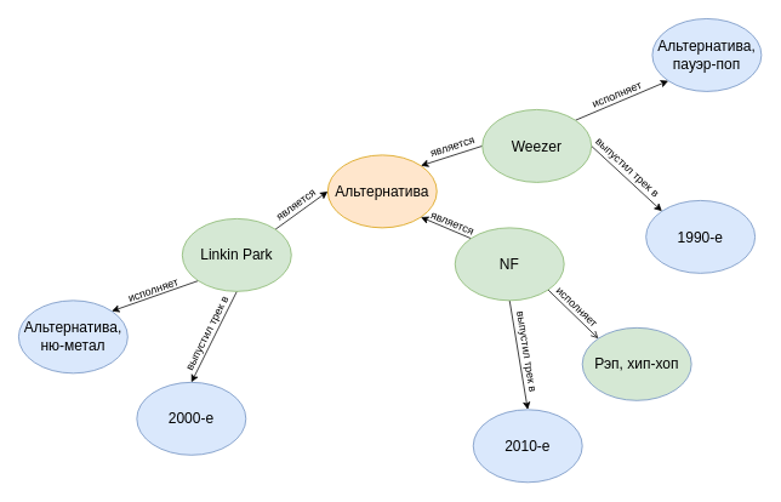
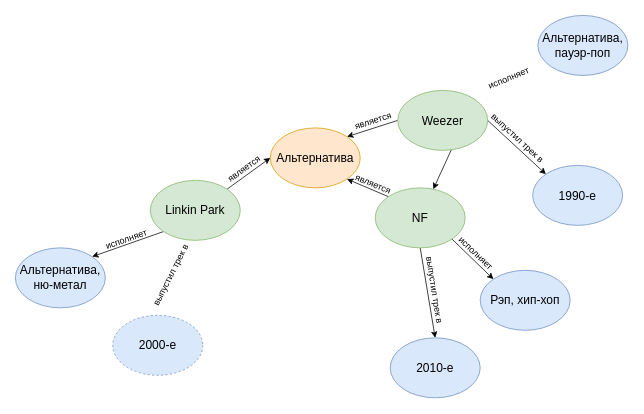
- <mxCell id="11" style="rounded=0;orthogonalLoop=1;jettySize=auto;html=1;exitX=1;exitY=0;exitDx=0;exitDy=0;entryX=0;entryY=1;entryDx=0;entryDy=0;" parent="1" source="14" target="17" edge="1"><mxGeometry relative="1" as="geometry" /></mxCell>
+ <mxCell id="11" style="rounded=0;orthogonalLoop=1;jettySize=auto;html=1;exitX=1;exitY=0;exitDx=0;exitDy=0;" parent="1" source="14" target="10" edge="1"><mxGeometry relative="1" as="geometry" /></mxCell>
- <mxCell id="4" style="rounded=0;orthogonalLoop=1;jettySize=auto;html=1;exitX=0.5;exitY=1;exitDx=0;exitDy=0;entryX=0.5;entryY=0;entryDx=0;entryDy=0;" parent="1" source="6" target="18" edge="1"><mxGeometry relative="1" as="geometry" /></mxCell>
- <mxCell id="7" style="rounded=0;orthogonalLoop=1;jettySize=auto;html=1;exitX=1;exitY=1;exitDx=0;exitDy=0;entryX=0;entryY=0;entryDx=0;entryDy=0;endArrow=open;" parent="1" source="10" target="16" edge="1"><mxGeometry relative="1" as="geometry" /></mxCell>
+ <mxCell id="7" style="rounded=0;orthogonalLoop=1;jettySize=auto;html=1;exitX=1;exitY=1;exitDx=0;exitDy=0;entryX=0;entryY=0;entryDx=0;entryDy=0;" parent="1" source="10" target="16" edge="1"><mxGeometry relative="1" as="geometry" /></mxCell>
- <mxCell id="16" value="&lt;font style=&quot;font-size: 16px;&quot;&gt;Рэп, хип-хоп&lt;/font&gt;" style="ellipse;whiteSpace=wrap;html=1;fillColor=#d5e8d4;strokeColor=#6c8ebf;" parent="1" vertex="1"><mxGeometry x="640" y="360" width="120" height="80" as="geometry" /></mxCell>
+ <mxCell id="16" value="&lt;font style=&quot;font-size: 16px;&quot;&gt;Рэп, хип-хоп&lt;/font&gt;" style="ellipse;whiteSpace=wrap;html=1;fillColor=#dae8fc;strokeColor=#6c8ebf;" parent="1" vertex="1"><mxGeometry x="640" y="360" width="120" height="80" as="geometry" /></mxCell>
- <mxCell id="18" value="&lt;font style=&quot;font-size: 16px;&quot;&gt;2000-е&lt;/font&gt;" style="ellipse;whiteSpace=wrap;html=1;fillColor=#dae8fc;strokeColor=#6c8ebf;" parent="1" vertex="1"><mxGeometry x="150" y="420" width="120" height="80" as="geometry" /></mxCell>
+ <mxCell id="18" value="&lt;font style=&quot;font-size: 16px;&quot;&gt;2000-е&lt;/font&gt;" style="ellipse;whiteSpace=wrap;html=1;fillColor=#dae8fc;strokeColor=#6c8ebf;dashed=1;" parent="1" vertex="1"><mxGeometry x="150" y="420" width="120" height="80" as="geometry" /></mxCell>
